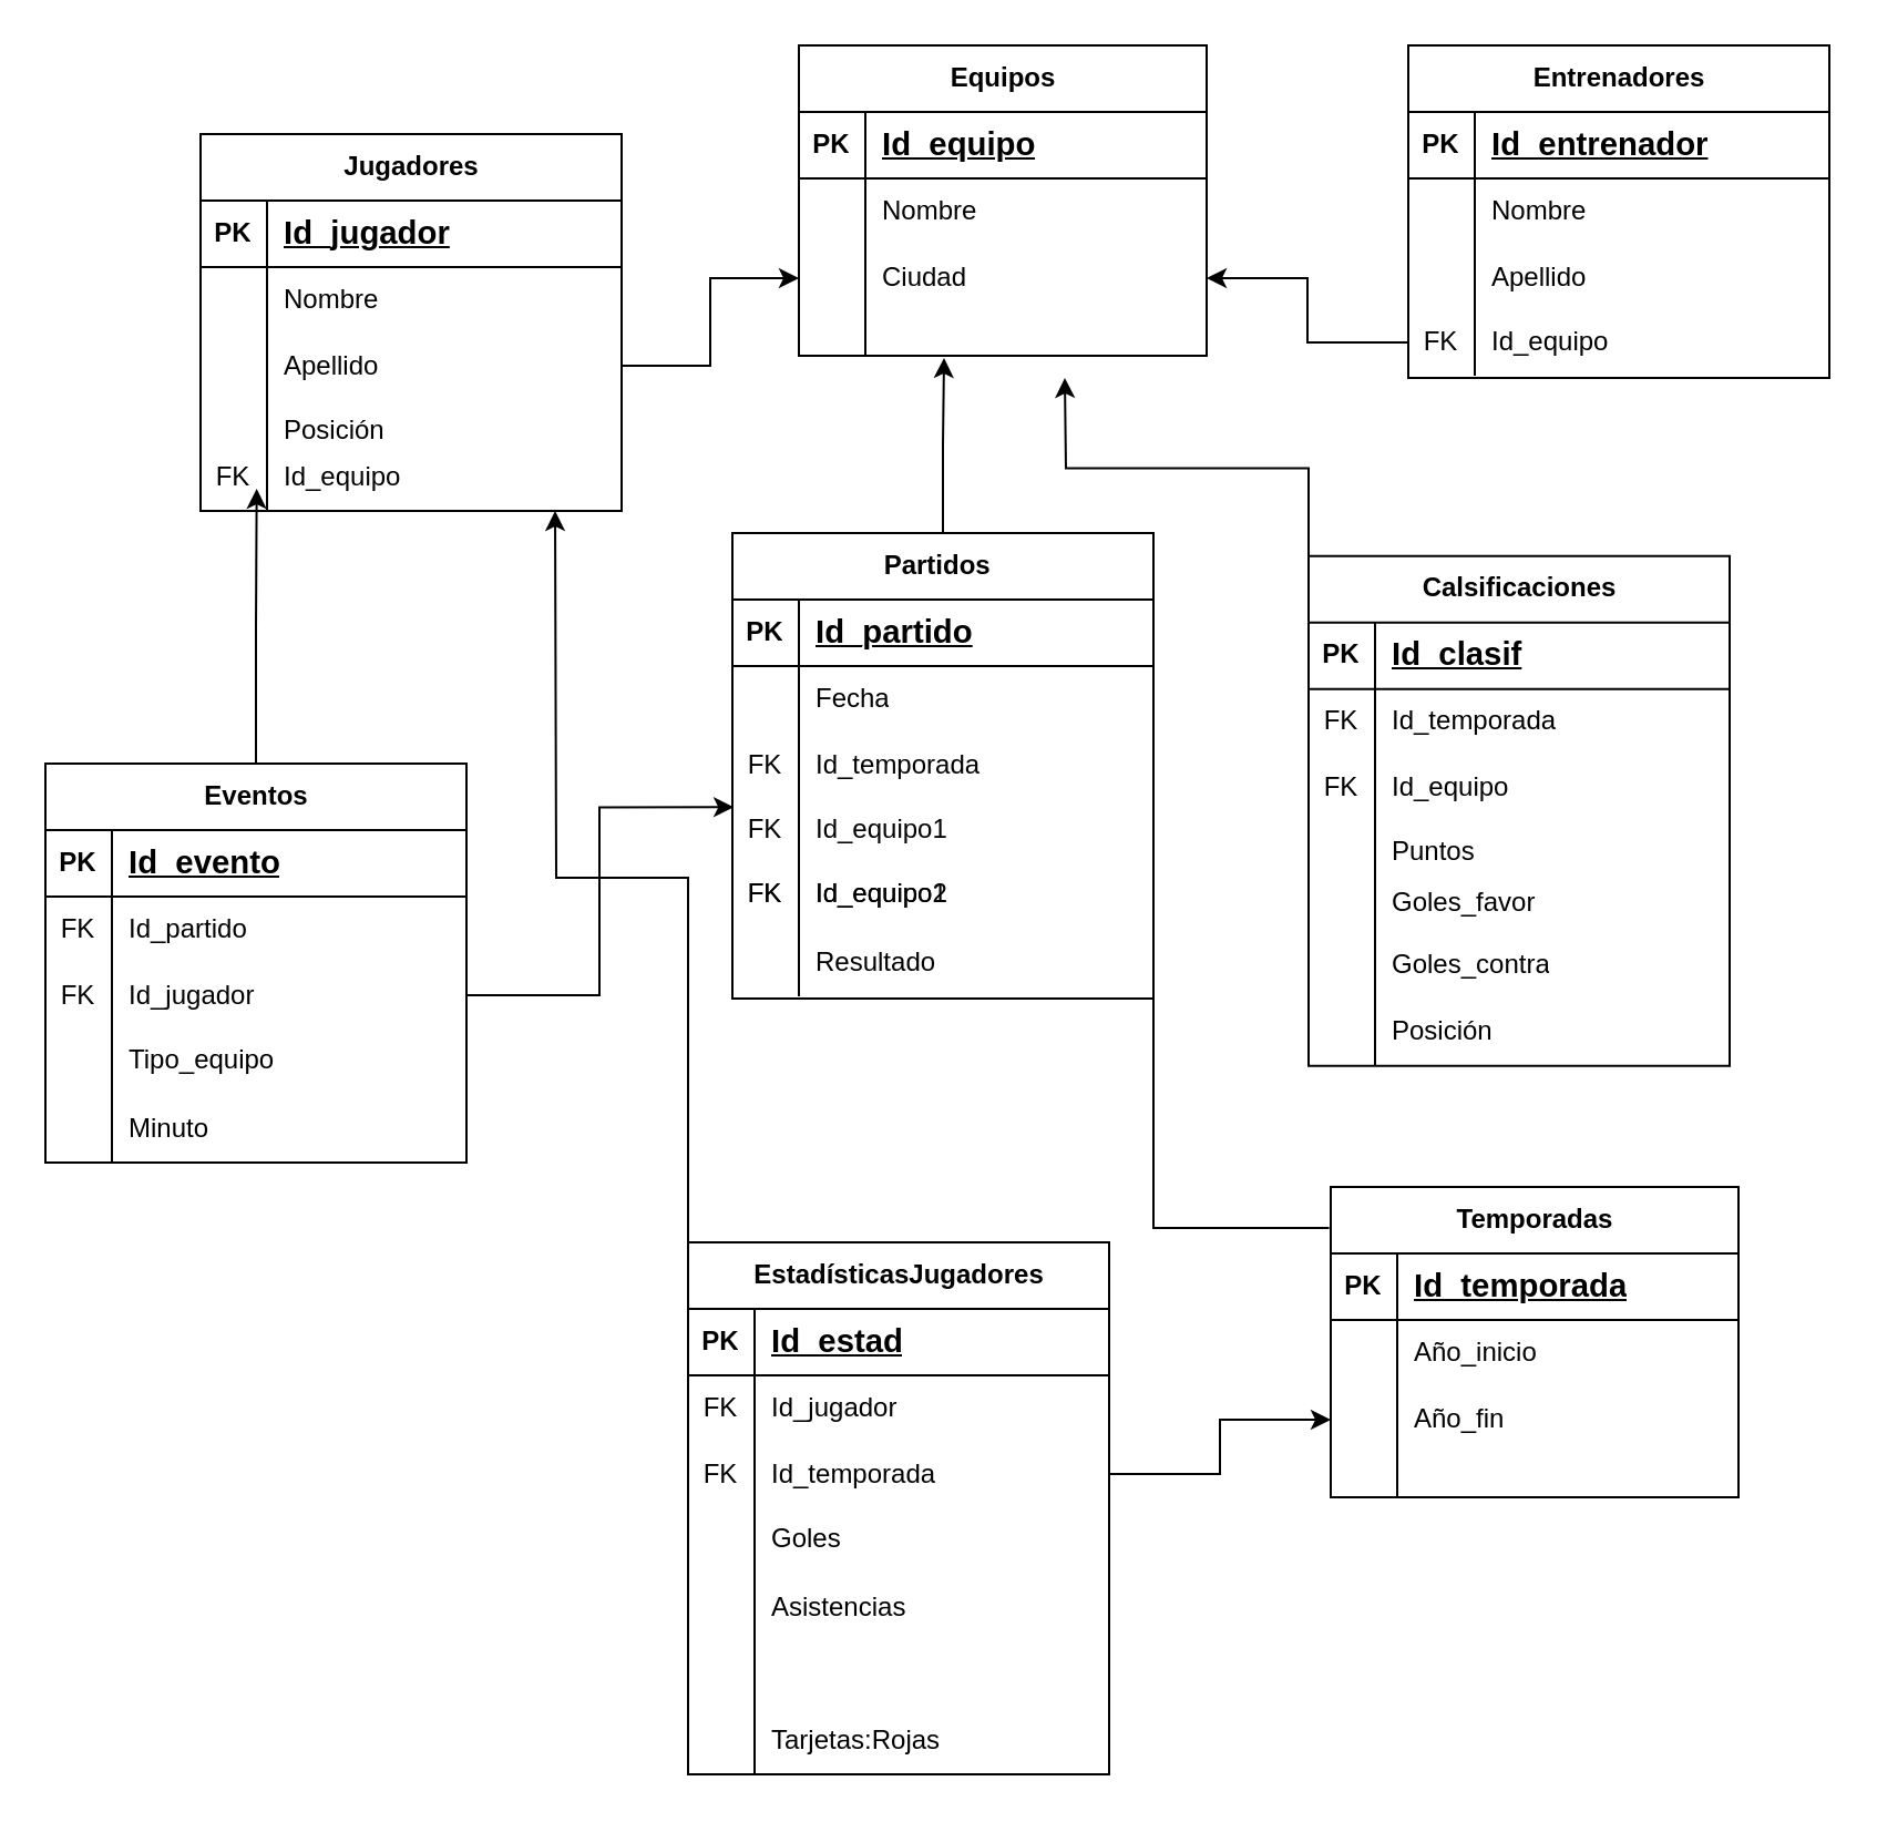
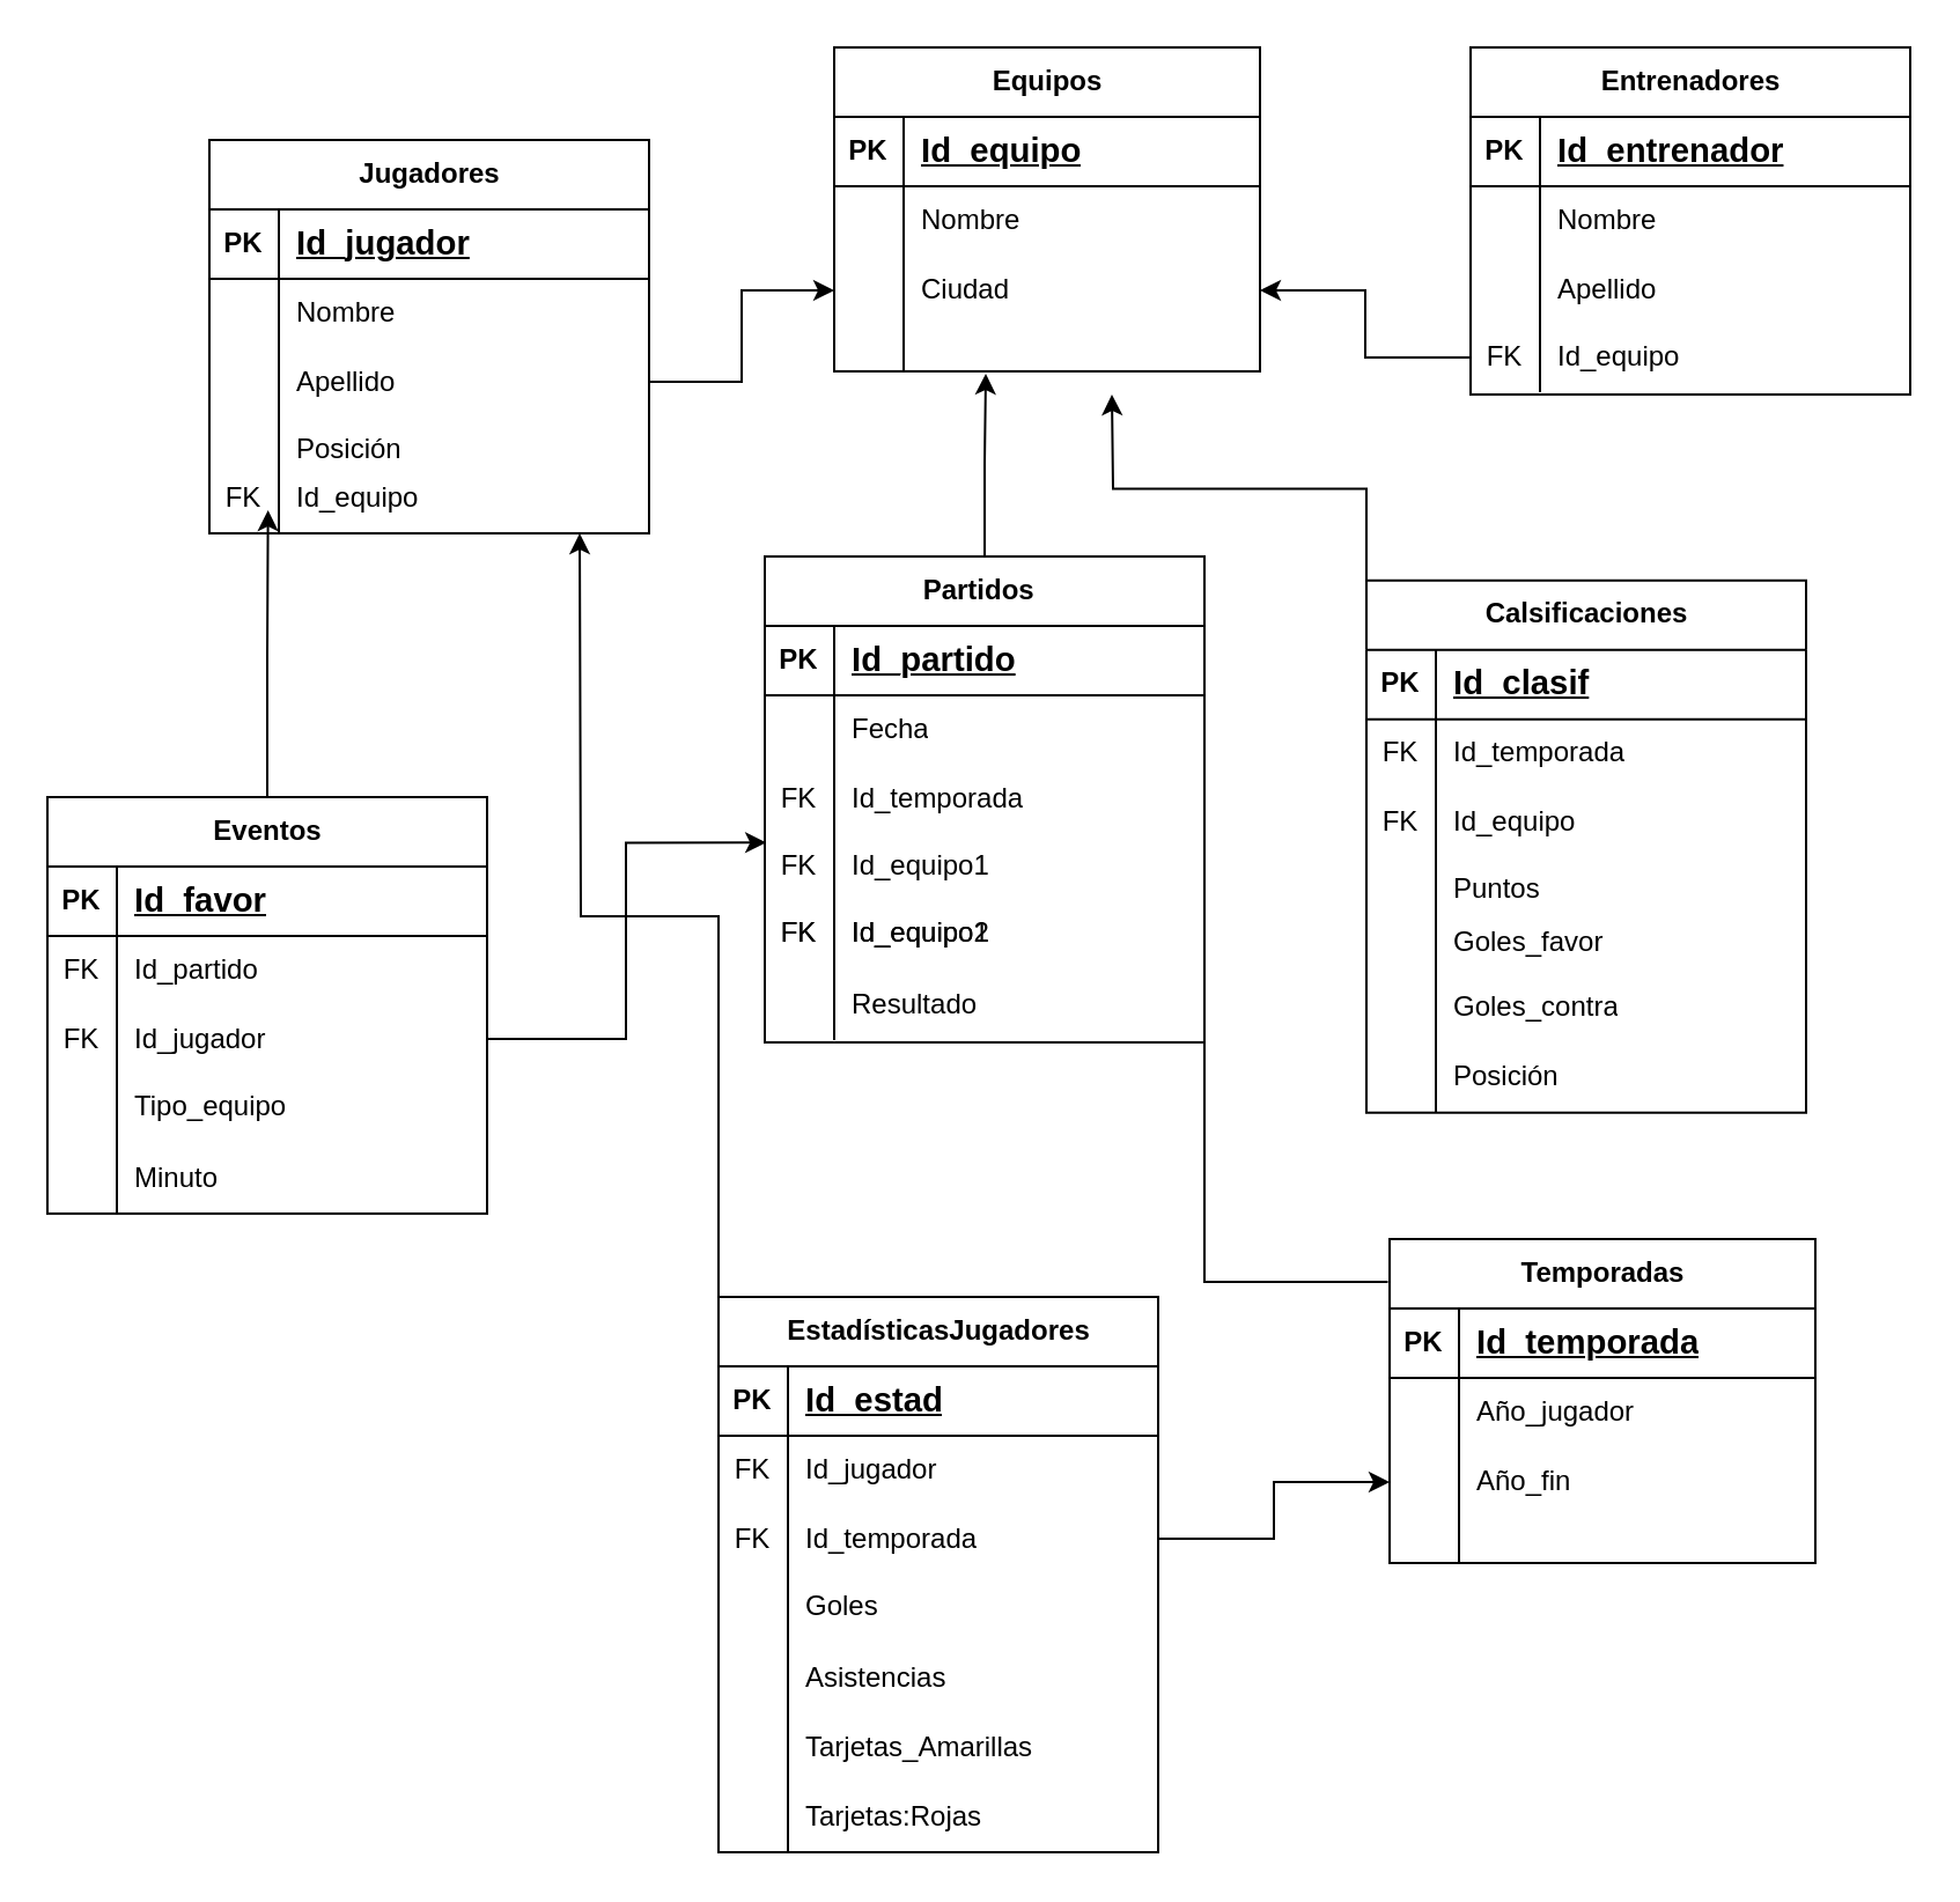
- <mxCell id="82" value="&lt;span style=&quot;font-size:11.0pt;line-height:107%;&amp;lt;br/&amp;gt;font-family:&amp;quot;Calibri&amp;quot;,sans-serif;mso-ascii-theme-font:minor-latin;mso-fareast-font-family:&amp;lt;br/&amp;gt;Calibri;mso-fareast-theme-font:minor-latin;mso-hansi-theme-font:minor-latin;&amp;lt;br/&amp;gt;mso-bidi-font-family:&amp;quot;Times New Roman&amp;quot;;mso-bidi-theme-font:minor-bidi;&amp;lt;br/&amp;gt;mso-ansi-language:ES-AR;mso-fareast-language:EN-US;mso-bidi-language:AR-SA&quot;&gt;Id_evento&lt;/span&gt;" style="shape=partialRectangle;connectable=0;fillColor=none;top=0;left=0;bottom=0;right=0;align=left;spacingLeft=6;fontStyle=5;overflow=hidden;whiteSpace=wrap;html=1;" vertex="1" parent="80"><mxGeometry x="30" width="160" height="30" as="geometry"><mxRectangle width="160" height="30" as="alternateBounds" /></mxGeometry></mxCell>
+ <mxCell id="82" value="&lt;span style=&quot;font-size:11.0pt;line-height:107%;&amp;lt;br/&amp;gt;font-family:&amp;quot;Calibri&amp;quot;,sans-serif;mso-ascii-theme-font:minor-latin;mso-fareast-font-family:&amp;lt;br/&amp;gt;Calibri;mso-fareast-theme-font:minor-latin;mso-hansi-theme-font:minor-latin;&amp;lt;br/&amp;gt;mso-bidi-font-family:&amp;quot;Times New Roman&amp;quot;;mso-bidi-theme-font:minor-bidi;&amp;lt;br/&amp;gt;mso-ansi-language:ES-AR;mso-fareast-language:EN-US;mso-bidi-language:AR-SA&quot;&gt;Id_favor&lt;/span&gt;" style="shape=partialRectangle;connectable=0;fillColor=none;top=0;left=0;bottom=0;right=0;align=left;spacingLeft=6;fontStyle=5;overflow=hidden;whiteSpace=wrap;html=1;" vertex="1" parent="80"><mxGeometry x="30" width="160" height="30" as="geometry"><mxRectangle width="160" height="30" as="alternateBounds" /></mxGeometry></mxCell>
- <mxCell id="29" value="Año_inicio" style="shape=partialRectangle;connectable=0;fillColor=none;top=0;left=0;bottom=0;right=0;align=left;spacingLeft=6;overflow=hidden;whiteSpace=wrap;html=1;" vertex="1" parent="27"><mxGeometry x="30" width="154" height="30" as="geometry"><mxRectangle width="154" height="30" as="alternateBounds" /></mxGeometry></mxCell>
+ <mxCell id="29" value="Año_jugador" style="shape=partialRectangle;connectable=0;fillColor=none;top=0;left=0;bottom=0;right=0;align=left;spacingLeft=6;overflow=hidden;whiteSpace=wrap;html=1;" vertex="1" parent="27"><mxGeometry x="30" width="154" height="30" as="geometry"><mxRectangle width="154" height="30" as="alternateBounds" /></mxGeometry></mxCell>
+ <mxCell id="110" value="Tarjetas_Amarillas" style="shape=partialRectangle;connectable=0;fillColor=none;top=0;left=0;bottom=0;right=0;align=left;spacingLeft=6;overflow=hidden;whiteSpace=wrap;html=1;" vertex="1" parent="1"><mxGeometry x="340" y="740" width="160" height="30" as="geometry"><mxRectangle width="160" height="30" as="alternateBounds" /></mxGeometry></mxCell>
